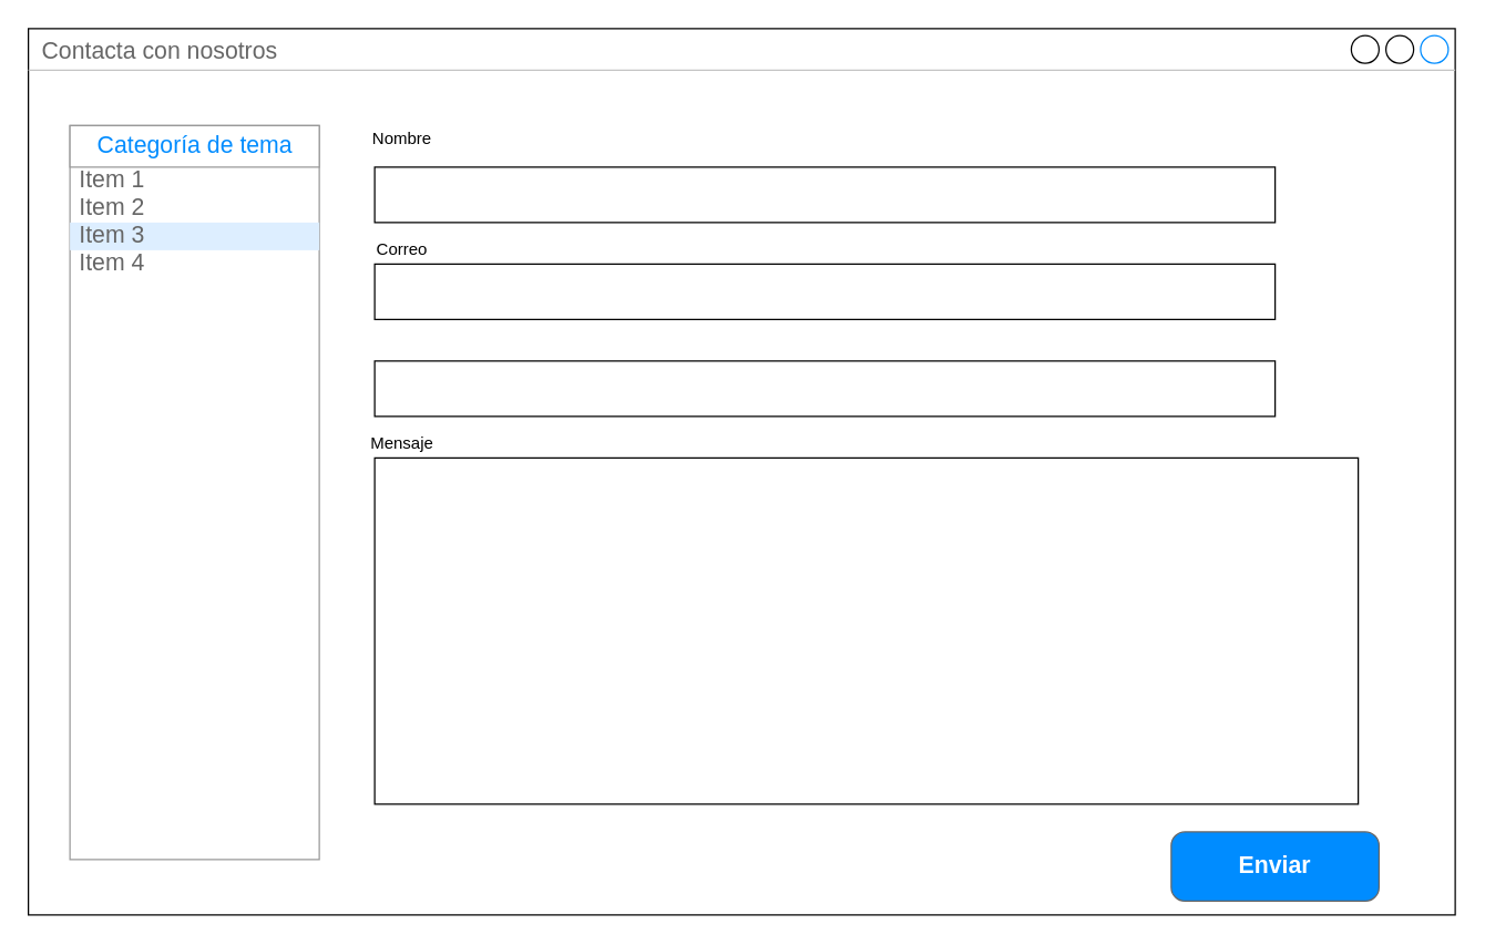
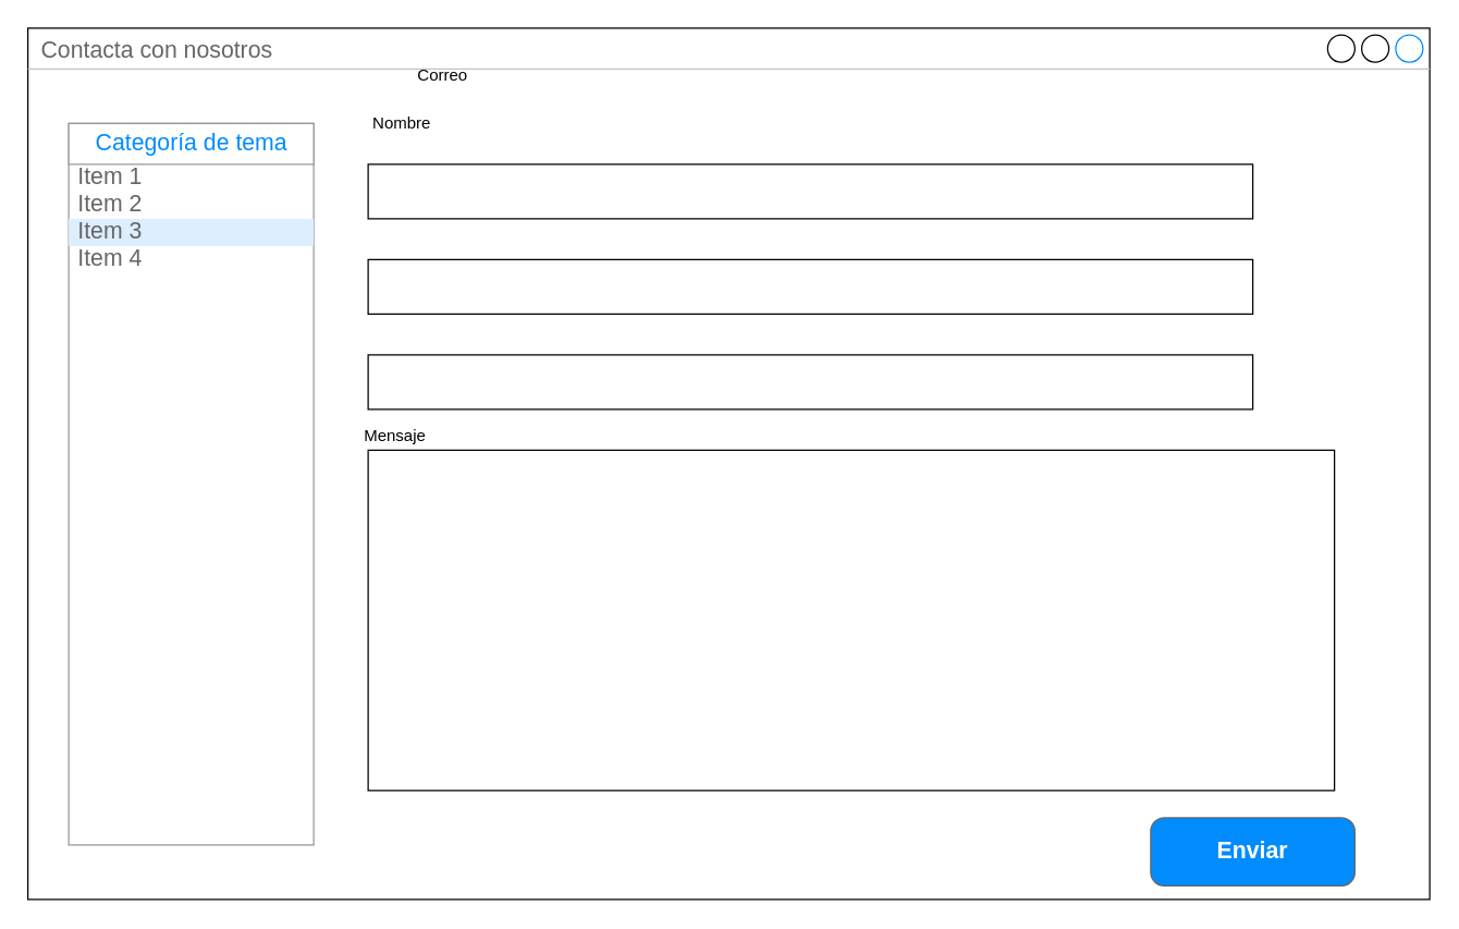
- <mxCell id="14" value="Nombre" style="text;html=1;strokeColor=none;fillColor=none;align=center;verticalAlign=middle;whiteSpace=wrap;rounded=0;" vertex="1" parent="1"><mxGeometry x="270" y="90" width="40" height="20" as="geometry" /></mxCell>
+ <mxCell id="14" value="Nombre" style="text;html=1;strokeColor=none;fillColor=none;align=center;verticalAlign=middle;whiteSpace=wrap;rounded=0;" vertex="1" parent="1"><mxGeometry x="275" y="80" width="40" height="20" as="geometry" /></mxCell>
- <mxCell id="15" value="Correo" style="text;html=1;strokeColor=none;fillColor=none;align=center;verticalAlign=middle;whiteSpace=wrap;rounded=0;" vertex="1" parent="1"><mxGeometry x="270" y="170" width="40" height="20" as="geometry" /></mxCell>
+ <mxCell id="15" value="Correo" style="text;html=1;strokeColor=none;fillColor=none;align=center;verticalAlign=middle;whiteSpace=wrap;rounded=0;" vertex="1" parent="1"><mxGeometry x="305" y="45" width="40" height="20" as="geometry" /></mxCell>
